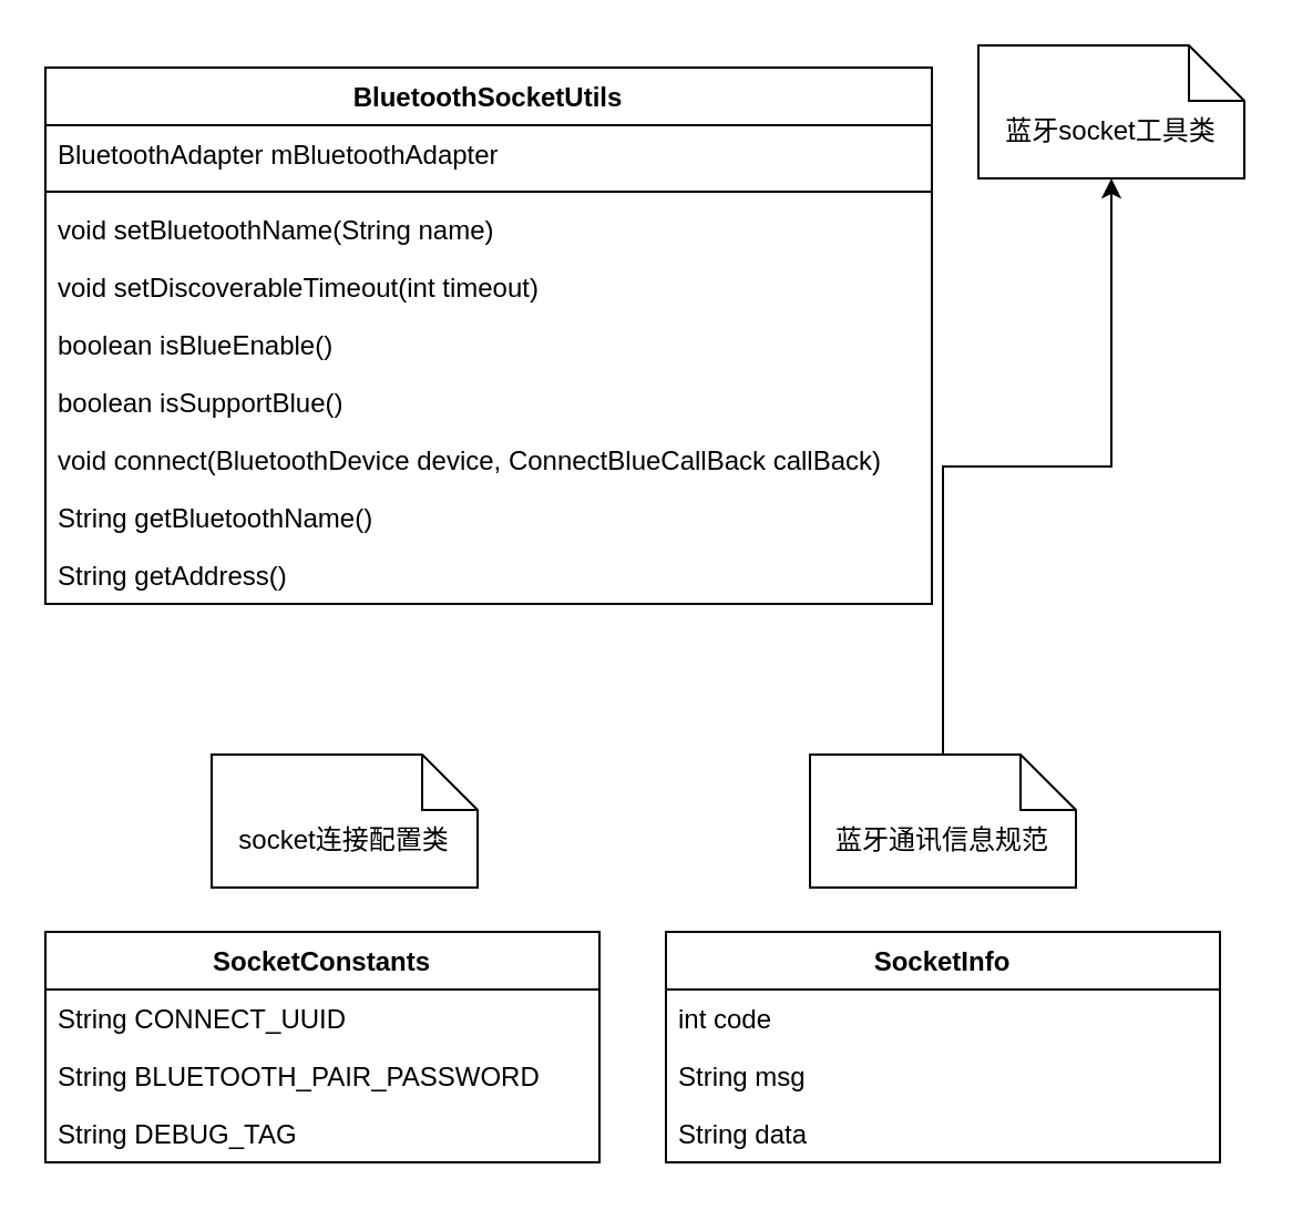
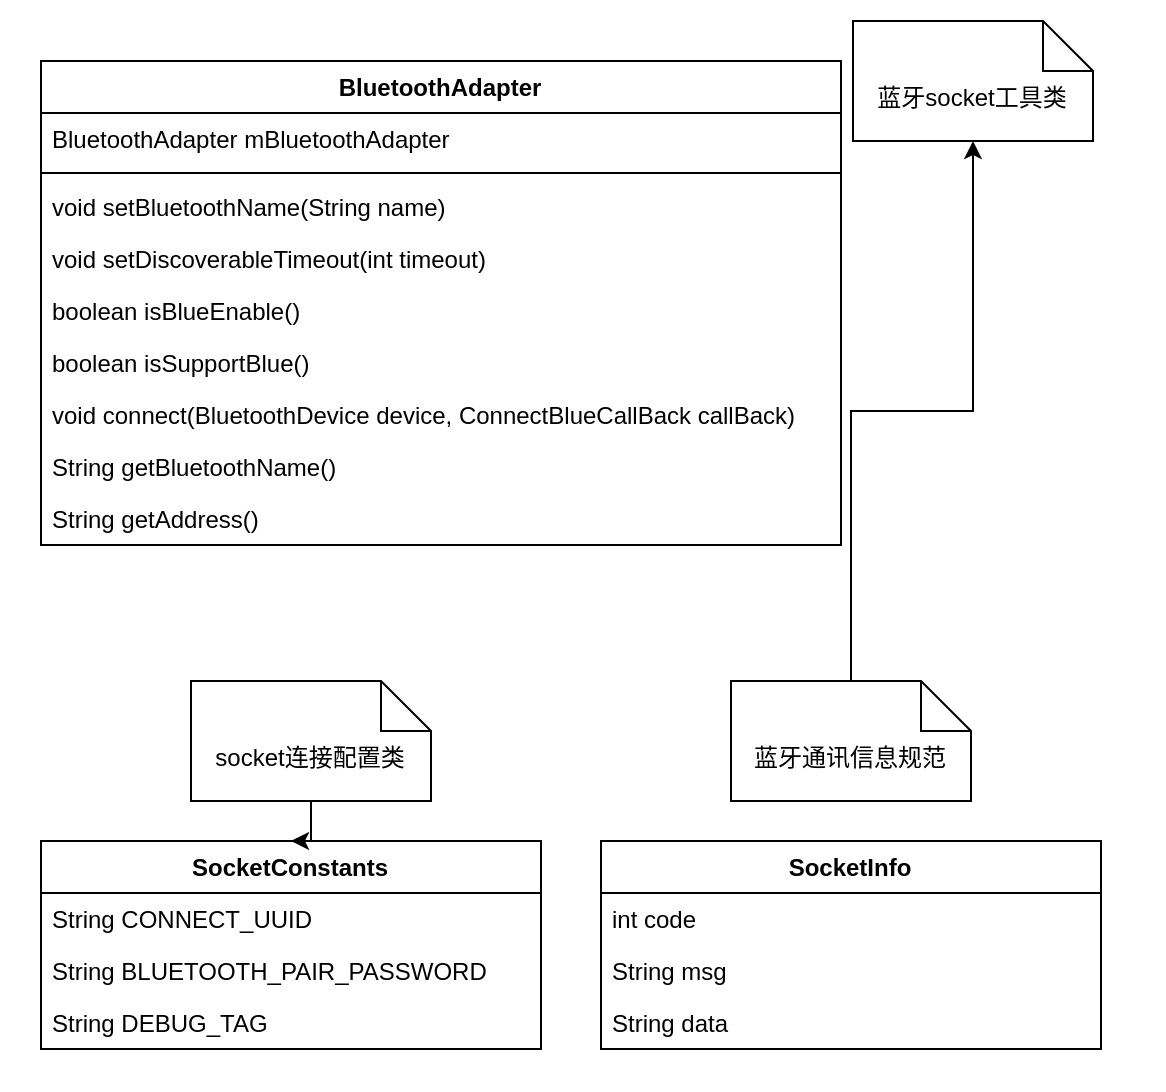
- <mxCell id="2" value="BluetoothSocketUtils" style="swimlane;fontStyle=1;align=center;verticalAlign=top;childLayout=stackLayout;horizontal=1;startSize=26;horizontalStack=0;resizeParent=1;resizeParentMax=0;resizeLast=0;collapsible=1;marginBottom=0;" vertex="1" parent="1"><mxGeometry x="20" y="30" width="400" height="242" as="geometry" /></mxCell>
+ <mxCell id="2" value="BluetoothAdapter" style="swimlane;fontStyle=1;align=center;verticalAlign=top;childLayout=stackLayout;horizontal=1;startSize=26;horizontalStack=0;resizeParent=1;resizeParentMax=0;resizeLast=0;collapsible=1;marginBottom=0;" vertex="1" parent="1"><mxGeometry x="20" y="30" width="400" height="242" as="geometry" /></mxCell>
- <mxCell id="12" value="蓝牙socket工具类" style="shape=note2;boundedLbl=1;whiteSpace=wrap;html=1;size=25;verticalAlign=top;align=center;" vertex="1" parent="1"><mxGeometry x="441" y="20" width="120" height="60" as="geometry" /></mxCell>
+ <mxCell id="12" value="蓝牙socket工具类" style="shape=note2;boundedLbl=1;whiteSpace=wrap;html=1;size=25;verticalAlign=top;align=center;" vertex="1" parent="1"><mxGeometry x="426" y="10" width="120" height="60" as="geometry" /></mxCell>
+ <mxCell id="17" style="edgeStyle=orthogonalEdgeStyle;rounded=0;orthogonalLoop=1;jettySize=auto;html=1;" edge="1" parent="1" source="18" target="13"><mxGeometry relative="1" as="geometry"><mxPoint x="271" y="440" as="targetPoint" /></mxGeometry></mxCell>
